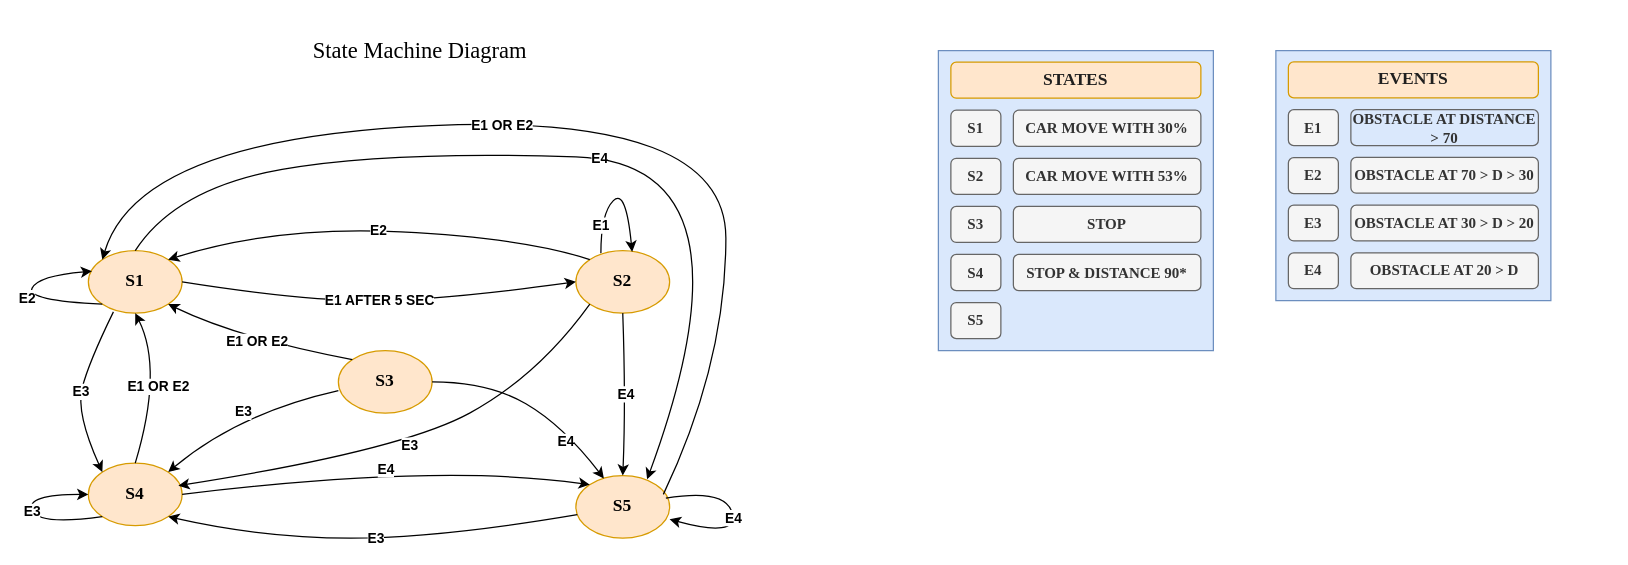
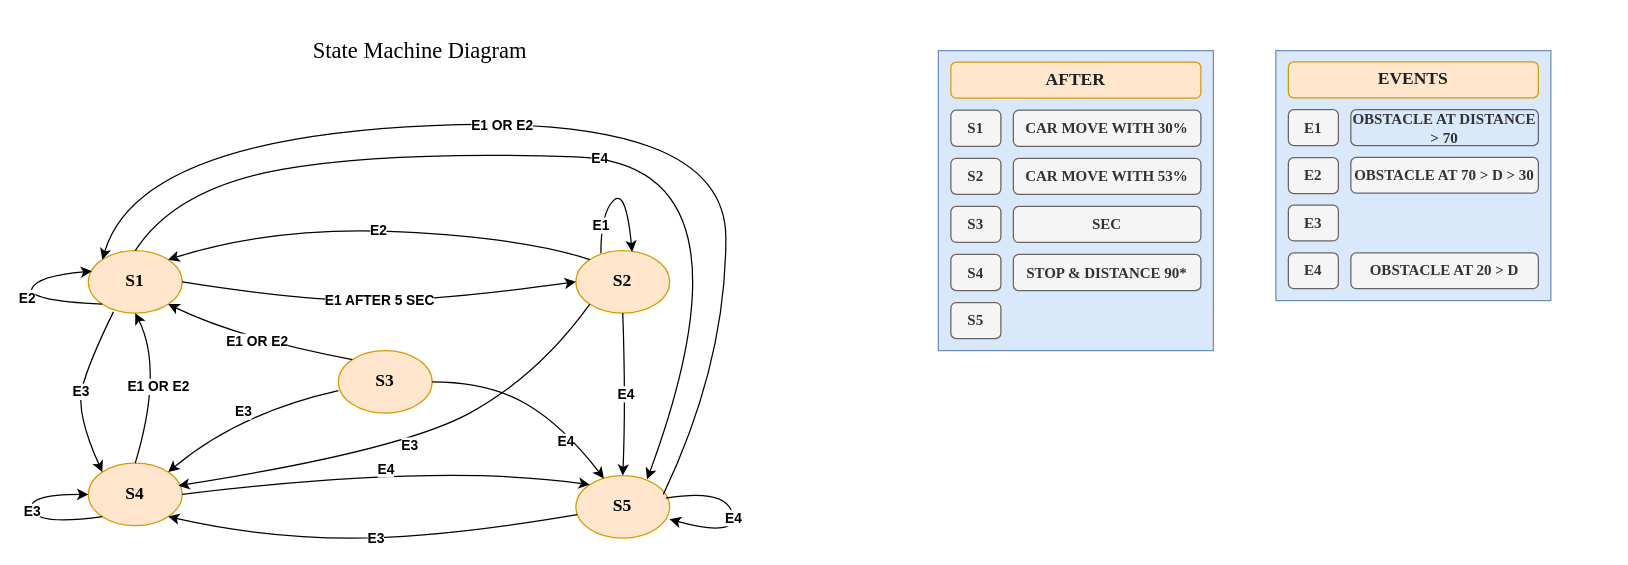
- <mxCell id="26" value="&lt;font style=&quot;font-size: 14px;&quot; color=&quot;#1f1f1f&quot; face=&quot;Calibri&quot;&gt;&lt;b&gt;STATES&lt;/b&gt;&lt;/font&gt;" style="rounded=1;whiteSpace=wrap;html=1;fillColor=#ffe6cc;strokeColor=#d79b00;" parent="24" vertex="1"><mxGeometry x="30" y="19.23" width="200" height="28.85" as="geometry" /></mxCell>
+ <mxCell id="26" value="&lt;font style=&quot;font-size: 14px;&quot; color=&quot;#1f1f1f&quot; face=&quot;Calibri&quot;&gt;&lt;b&gt;AFTER&lt;/b&gt;&lt;/font&gt;" style="rounded=1;whiteSpace=wrap;html=1;fillColor=#ffe6cc;strokeColor=#d79b00;" parent="24" vertex="1"><mxGeometry x="30" y="19.23" width="200" height="28.85" as="geometry" /></mxCell>
- <mxCell id="41" value="&lt;font face=&quot;Calibri&quot;&gt;&lt;b&gt;OBSTACLE AT 30 &amp;gt; D &amp;gt; 20&lt;/b&gt;&lt;/font&gt;" style="rounded=1;whiteSpace=wrap;html=1;container=0;fillColor=#f5f5f5;fontColor=#333333;strokeColor=#666666;" parent="36" vertex="1"><mxGeometry x="80" y="133.636" width="150" height="28.636" as="geometry" /></mxCell>
- <mxCell id="29" value="&lt;font face=&quot;Calibri&quot;&gt;&lt;b&gt;STOP&lt;/b&gt;&lt;/font&gt;" style="rounded=1;whiteSpace=wrap;html=1;fillColor=#f5f5f5;fontColor=#333333;strokeColor=#666666;" parent="24" vertex="1"><mxGeometry x="80" y="134.615" width="150" height="28.846" as="geometry" /></mxCell>
+ <mxCell id="29" value="&lt;font face=&quot;Calibri&quot;&gt;&lt;b&gt;SEC&lt;/b&gt;&lt;/font&gt;" style="rounded=1;whiteSpace=wrap;html=1;fillColor=#f5f5f5;fontColor=#333333;strokeColor=#666666;" parent="24" vertex="1"><mxGeometry x="80" y="134.615" width="150" height="28.846" as="geometry" /></mxCell>
